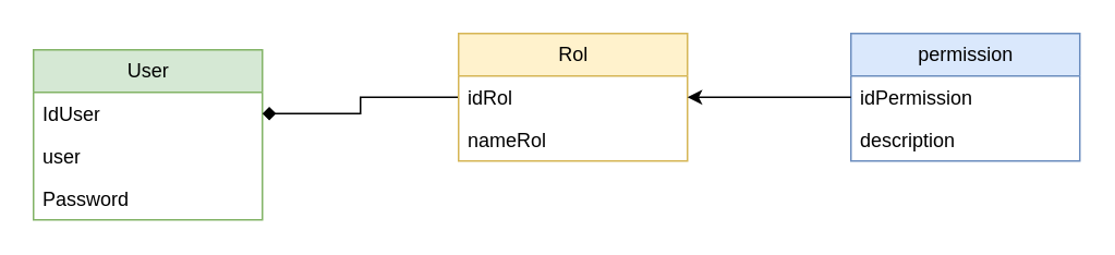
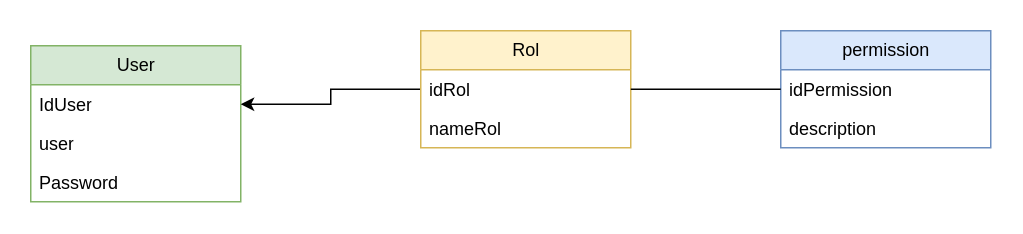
- <mxCell id="13" style="edgeStyle=orthogonalEdgeStyle;rounded=0;orthogonalLoop=1;jettySize=auto;html=1;entryX=1;entryY=0.5;entryDx=0;entryDy=0;" edge="1" parent="1" source="11" target="8"><mxGeometry relative="1" as="geometry" /></mxCell>
+ <mxCell id="13" style="edgeStyle=orthogonalEdgeStyle;rounded=0;orthogonalLoop=1;jettySize=auto;html=1;entryX=1;entryY=0.5;entryDx=0;entryDy=0;endArrow=none;" edge="1" parent="1" source="11" target="8"><mxGeometry relative="1" as="geometry" /></mxCell>
- <mxCell id="6" style="edgeStyle=orthogonalEdgeStyle;rounded=0;orthogonalLoop=1;jettySize=auto;html=1;entryX=1;entryY=0.5;entryDx=0;entryDy=0;endArrow=diamond;" edge="1" parent="1" source="7" target="3"><mxGeometry relative="1" as="geometry" /></mxCell>
+ <mxCell id="6" style="edgeStyle=orthogonalEdgeStyle;rounded=0;orthogonalLoop=1;jettySize=auto;html=1;entryX=1;entryY=0.5;entryDx=0;entryDy=0;" edge="1" parent="1" source="7" target="3"><mxGeometry relative="1" as="geometry" /></mxCell>
